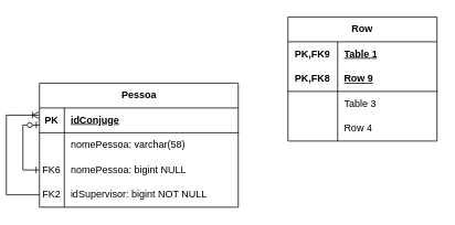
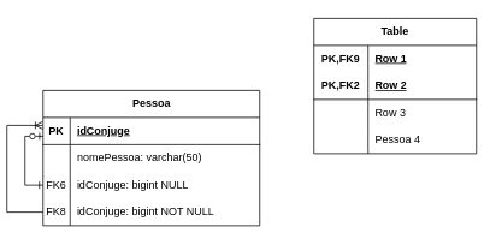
- <mxCell id="3" value="Row" style="shape=table;startSize=30;container=1;collapsible=1;childLayout=tableLayout;fixedRows=1;rowLines=0;fontStyle=1;align=center;resizeLast=1;html=1;whiteSpace=wrap;" parent="1" vertex="1"><mxGeometry x="320" y="20" width="180" height="150" as="geometry" /></mxCell>
+ <mxCell id="3" value="Table" style="shape=table;startSize=30;container=1;collapsible=1;childLayout=tableLayout;fixedRows=1;rowLines=0;fontStyle=1;align=center;resizeLast=1;html=1;whiteSpace=wrap;" parent="1" vertex="1"><mxGeometry x="320" y="20" width="180" height="150" as="geometry" /></mxCell>
- <mxCell id="6" value="Table 1" style="shape=partialRectangle;connectable=0;fillColor=none;top=0;left=0;bottom=0;right=0;align=left;spacingLeft=6;fontStyle=5;overflow=hidden;html=1;whiteSpace=wrap;" parent="4" vertex="1"><mxGeometry x="60" width="120" height="30" as="geometry"><mxRectangle width="120" height="30" as="alternateBounds" /></mxGeometry></mxCell>
+ <mxCell id="6" value="Row 1" style="shape=partialRectangle;connectable=0;fillColor=none;top=0;left=0;bottom=0;right=0;align=left;spacingLeft=6;fontStyle=5;overflow=hidden;html=1;whiteSpace=wrap;" parent="4" vertex="1"><mxGeometry x="60" width="120" height="30" as="geometry"><mxRectangle width="120" height="30" as="alternateBounds" /></mxGeometry></mxCell>
- <mxCell id="8" value="PK,FK8" style="shape=partialRectangle;connectable=0;fillColor=none;top=0;left=0;bottom=0;right=0;fontStyle=1;overflow=hidden;html=1;whiteSpace=wrap;" parent="7" vertex="1"><mxGeometry width="60" height="30" as="geometry"><mxRectangle width="60" height="30" as="alternateBounds" /></mxGeometry></mxCell>
+ <mxCell id="8" value="PK,FK2" style="shape=partialRectangle;connectable=0;fillColor=none;top=0;left=0;bottom=0;right=0;fontStyle=1;overflow=hidden;html=1;whiteSpace=wrap;" parent="7" vertex="1"><mxGeometry width="60" height="30" as="geometry"><mxRectangle width="60" height="30" as="alternateBounds" /></mxGeometry></mxCell>
- <mxCell id="9" value="Row 9" style="shape=partialRectangle;connectable=0;fillColor=none;top=0;left=0;bottom=0;right=0;align=left;spacingLeft=6;fontStyle=5;overflow=hidden;html=1;whiteSpace=wrap;" parent="7" vertex="1"><mxGeometry x="60" width="120" height="30" as="geometry"><mxRectangle width="120" height="30" as="alternateBounds" /></mxGeometry></mxCell>
+ <mxCell id="9" value="Row 2" style="shape=partialRectangle;connectable=0;fillColor=none;top=0;left=0;bottom=0;right=0;align=left;spacingLeft=6;fontStyle=5;overflow=hidden;html=1;whiteSpace=wrap;" parent="7" vertex="1"><mxGeometry x="60" width="120" height="30" as="geometry"><mxRectangle width="120" height="30" as="alternateBounds" /></mxGeometry></mxCell>
- <mxCell id="12" value="Table 3" style="shape=partialRectangle;connectable=0;fillColor=none;top=0;left=0;bottom=0;right=0;align=left;spacingLeft=6;overflow=hidden;html=1;whiteSpace=wrap;" parent="10" vertex="1"><mxGeometry x="60" width="120" height="30" as="geometry"><mxRectangle width="120" height="30" as="alternateBounds" /></mxGeometry></mxCell>
+ <mxCell id="12" value="Row 3" style="shape=partialRectangle;connectable=0;fillColor=none;top=0;left=0;bottom=0;right=0;align=left;spacingLeft=6;overflow=hidden;html=1;whiteSpace=wrap;" parent="10" vertex="1"><mxGeometry x="60" width="120" height="30" as="geometry"><mxRectangle width="120" height="30" as="alternateBounds" /></mxGeometry></mxCell>
- <mxCell id="15" value="Row 4" style="shape=partialRectangle;connectable=0;fillColor=none;top=0;left=0;bottom=0;right=0;align=left;spacingLeft=6;overflow=hidden;html=1;whiteSpace=wrap;" parent="13" vertex="1"><mxGeometry x="60" width="120" height="30" as="geometry"><mxRectangle width="120" height="30" as="alternateBounds" /></mxGeometry></mxCell>
+ <mxCell id="15" value="Pessoa 4" style="shape=partialRectangle;connectable=0;fillColor=none;top=0;left=0;bottom=0;right=0;align=left;spacingLeft=6;overflow=hidden;html=1;whiteSpace=wrap;" parent="13" vertex="1"><mxGeometry x="60" width="120" height="30" as="geometry"><mxRectangle width="120" height="30" as="alternateBounds" /></mxGeometry></mxCell>
- <mxCell id="22" value="nomePessoa: varchar(58)" style="shape=partialRectangle;connectable=0;fillColor=none;top=0;left=0;bottom=0;right=0;align=left;spacingLeft=6;overflow=hidden;whiteSpace=wrap;html=1;" parent="20" vertex="1"><mxGeometry x="30" width="210" height="30" as="geometry"><mxRectangle width="210" height="30" as="alternateBounds" /></mxGeometry></mxCell>
+ <mxCell id="22" value="nomePessoa: varchar(50)" style="shape=partialRectangle;connectable=0;fillColor=none;top=0;left=0;bottom=0;right=0;align=left;spacingLeft=6;overflow=hidden;whiteSpace=wrap;html=1;" parent="20" vertex="1"><mxGeometry x="30" width="210" height="30" as="geometry"><mxRectangle width="210" height="30" as="alternateBounds" /></mxGeometry></mxCell>
- <mxCell id="25" value="nomePessoa: bigint NULL" style="shape=partialRectangle;connectable=0;fillColor=none;top=0;left=0;bottom=0;right=0;align=left;spacingLeft=6;overflow=hidden;whiteSpace=wrap;html=1;" parent="23" vertex="1"><mxGeometry x="30" width="210" height="30" as="geometry"><mxRectangle width="210" height="30" as="alternateBounds" /></mxGeometry></mxCell>
+ <mxCell id="25" value="idConjuge: bigint NULL" style="shape=partialRectangle;connectable=0;fillColor=none;top=0;left=0;bottom=0;right=0;align=left;spacingLeft=6;overflow=hidden;whiteSpace=wrap;html=1;" parent="23" vertex="1"><mxGeometry x="30" width="210" height="30" as="geometry"><mxRectangle width="210" height="30" as="alternateBounds" /></mxGeometry></mxCell>
- <mxCell id="27" value="FK2" style="shape=partialRectangle;connectable=0;fillColor=none;top=0;left=0;bottom=0;right=0;editable=1;overflow=hidden;whiteSpace=wrap;html=1;" parent="26" vertex="1"><mxGeometry width="30" height="30" as="geometry"><mxRectangle width="30" height="30" as="alternateBounds" /></mxGeometry></mxCell>
+ <mxCell id="27" value="FK8" style="shape=partialRectangle;connectable=0;fillColor=none;top=0;left=0;bottom=0;right=0;editable=1;overflow=hidden;whiteSpace=wrap;html=1;" parent="26" vertex="1"><mxGeometry width="30" height="30" as="geometry"><mxRectangle width="30" height="30" as="alternateBounds" /></mxGeometry></mxCell>
- <mxCell id="28" value="idSupervisor: bigint NOT NULL" style="shape=partialRectangle;connectable=0;fillColor=none;top=0;left=0;bottom=0;right=0;align=left;spacingLeft=6;overflow=hidden;whiteSpace=wrap;html=1;" parent="26" vertex="1"><mxGeometry x="30" width="210" height="30" as="geometry"><mxRectangle width="210" height="30" as="alternateBounds" /></mxGeometry></mxCell>
+ <mxCell id="28" value="idConjuge: bigint NOT NULL" style="shape=partialRectangle;connectable=0;fillColor=none;top=0;left=0;bottom=0;right=0;align=left;spacingLeft=6;overflow=hidden;whiteSpace=wrap;html=1;" parent="26" vertex="1"><mxGeometry x="30" width="210" height="30" as="geometry"><mxRectangle width="210" height="30" as="alternateBounds" /></mxGeometry></mxCell>
